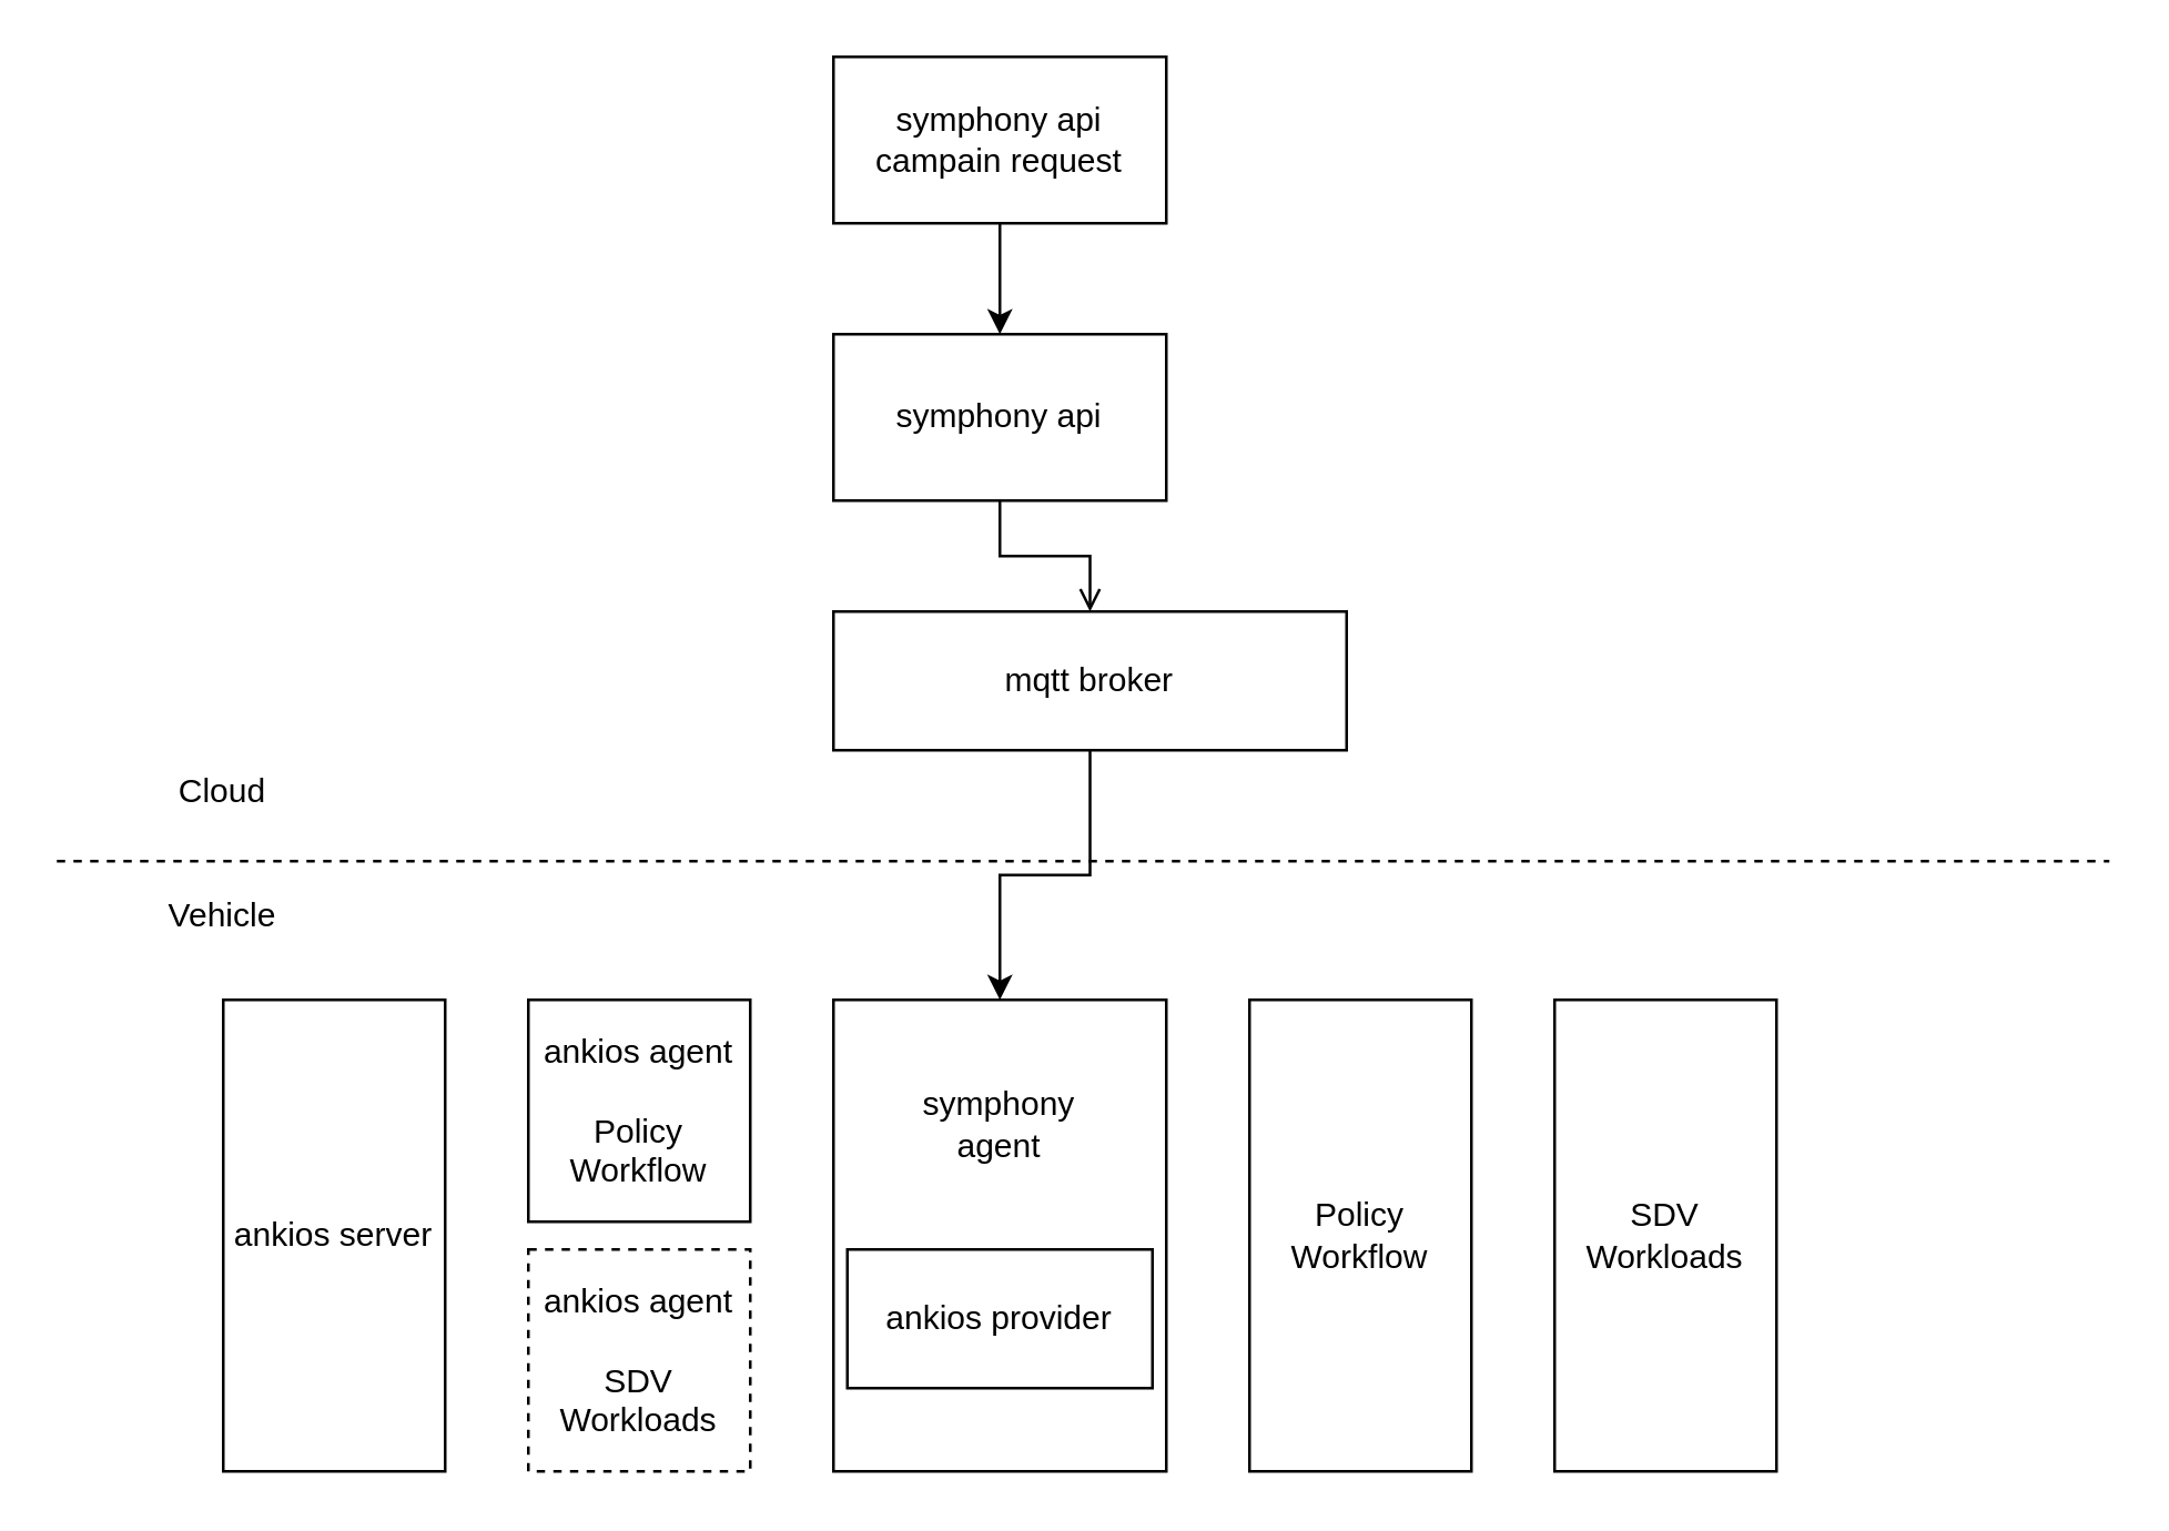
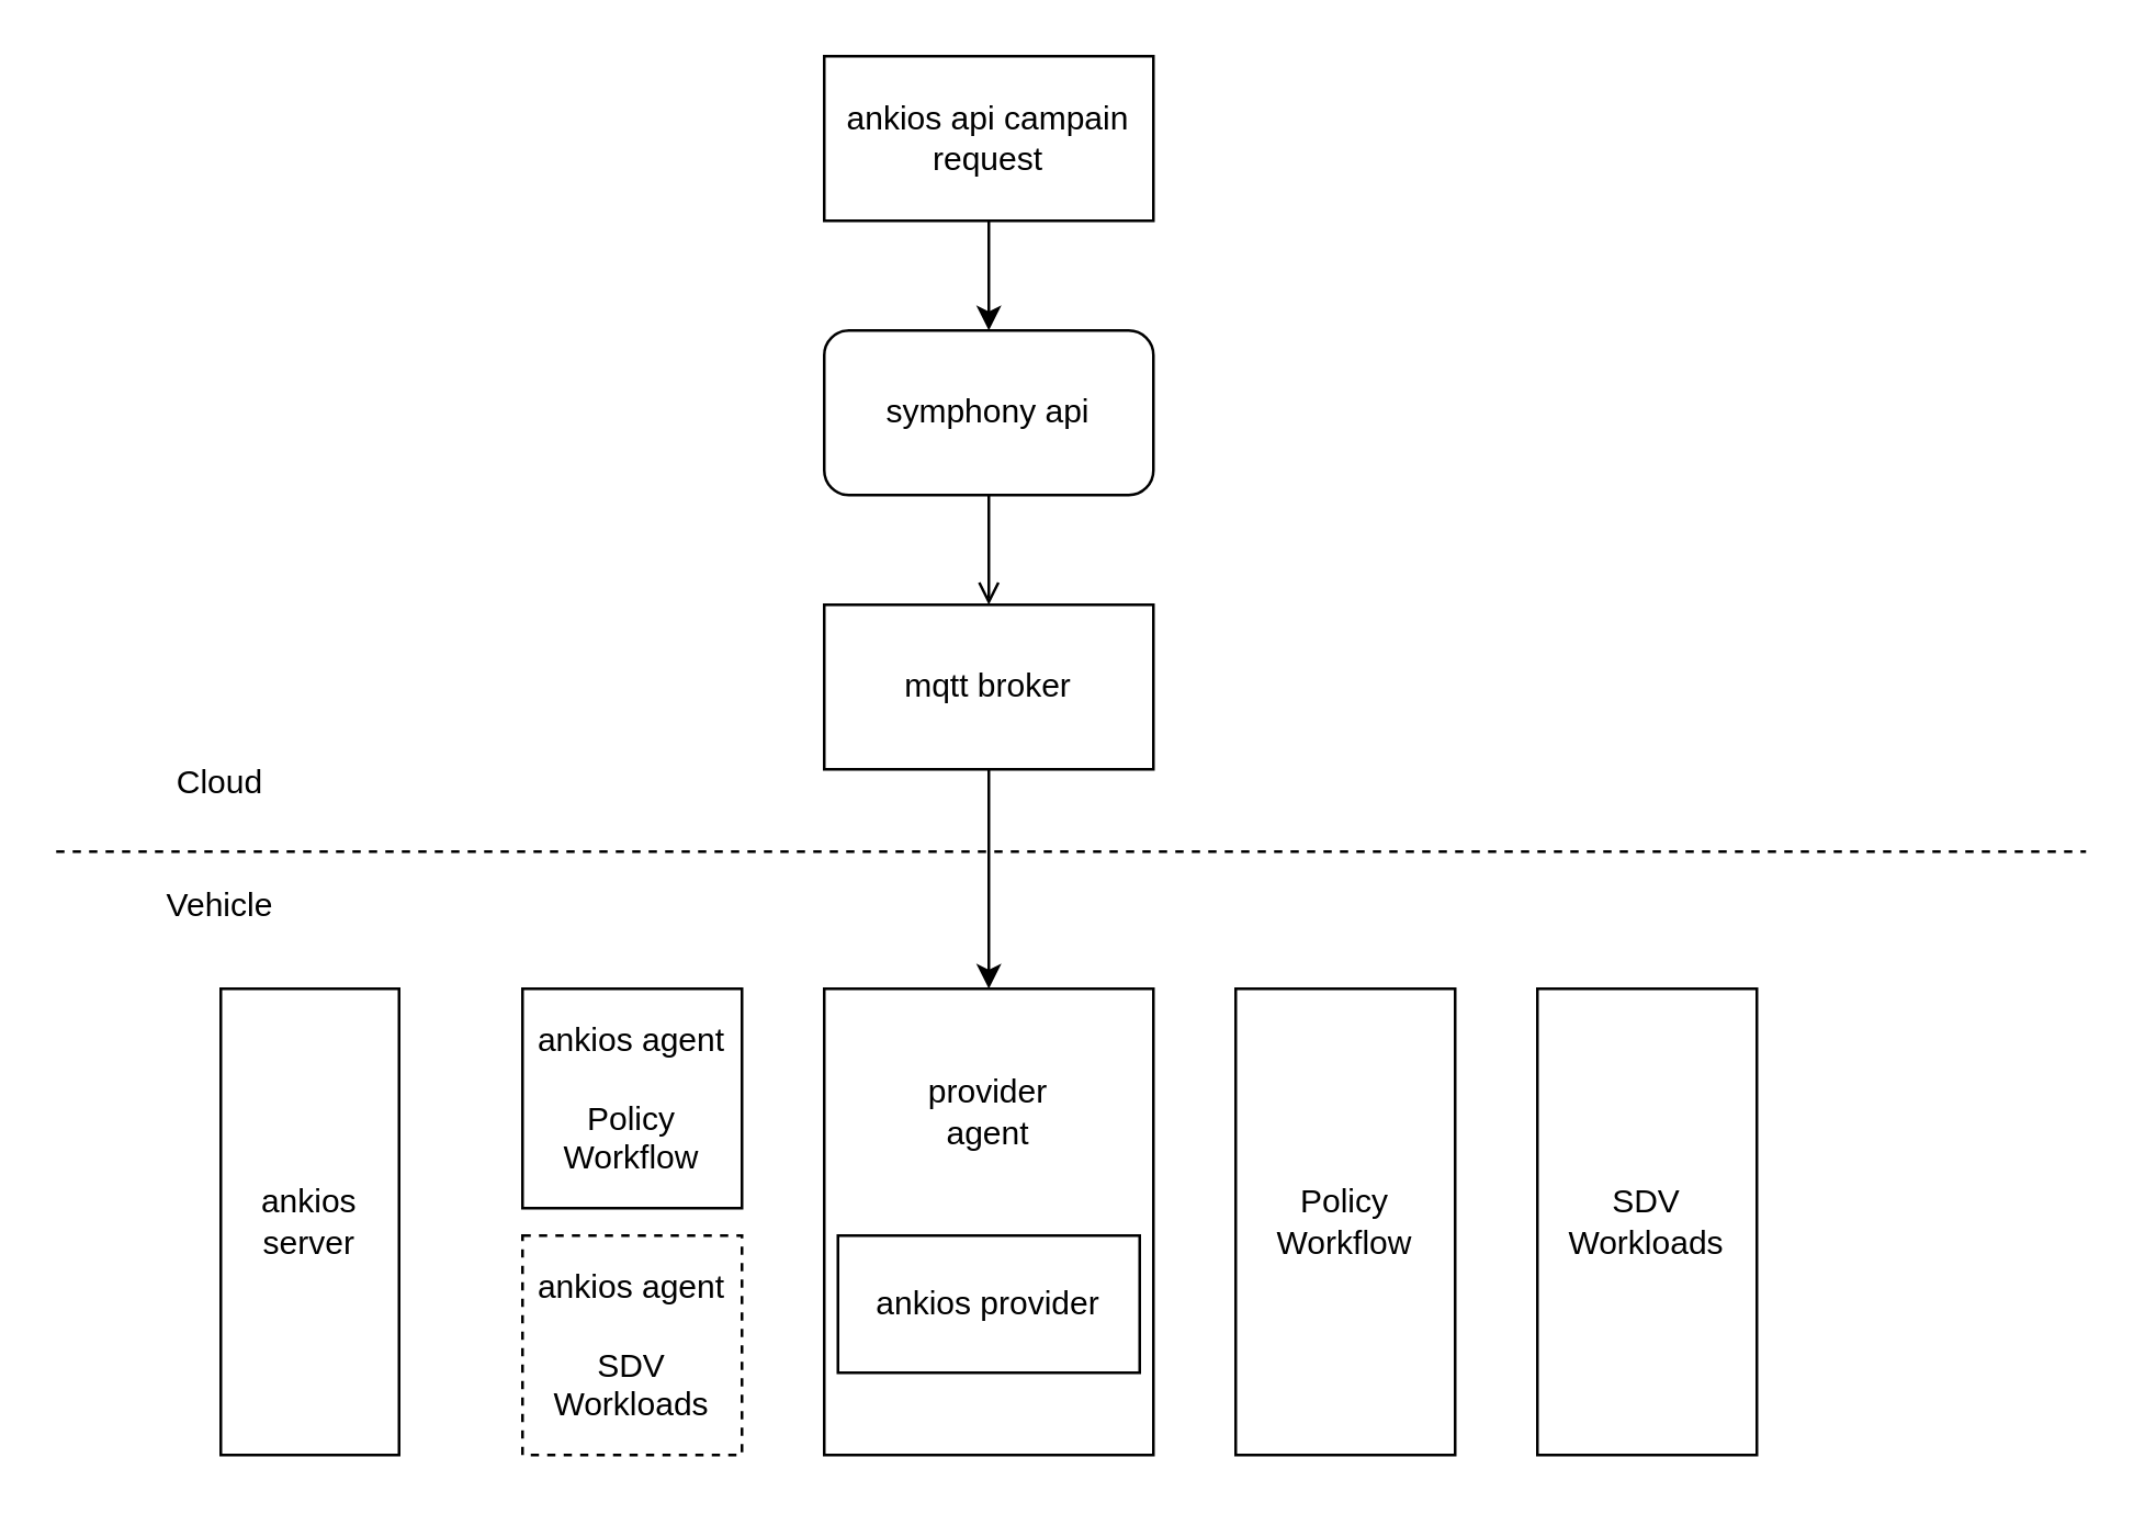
- <mxCell id="3" value="symphony api campain request" style="rounded=0;whiteSpace=wrap;html=1;" vertex="1" parent="1"><mxGeometry x="300" y="20" width="120" height="60" as="geometry" /></mxCell>
+ <mxCell id="3" value="ankios api campain request" style="rounded=0;whiteSpace=wrap;html=1;" vertex="1" parent="1"><mxGeometry x="300" y="20" width="120" height="60" as="geometry" /></mxCell>
- <mxCell id="5" value="symphony api" style="rounded=0;whiteSpace=wrap;html=1;" vertex="1" parent="1"><mxGeometry x="300" y="120" width="120" height="60" as="geometry" /></mxCell>
+ <mxCell id="5" value="symphony api" style="whiteSpace=wrap;html=1;rounded=1;" vertex="1" parent="1"><mxGeometry x="300" y="120" width="120" height="60" as="geometry" /></mxCell>
- <mxCell id="7" value="mqtt broker" style="rounded=0;whiteSpace=wrap;html=1;" vertex="1" parent="1"><mxGeometry x="300" y="220" width="185" height="50" as="geometry" /></mxCell>
+ <mxCell id="7" value="mqtt broker" style="rounded=0;whiteSpace=wrap;html=1;" vertex="1" parent="1"><mxGeometry x="300" y="220" width="120" height="60" as="geometry" /></mxCell>
- <mxCell id="12" value="symphony agent" style="text;html=1;align=center;verticalAlign=middle;whiteSpace=wrap;rounded=0;" vertex="1" parent="1"><mxGeometry x="330" y="390" width="60" height="30" as="geometry" /></mxCell>
+ <mxCell id="12" value="provider agent" style="text;html=1;align=center;verticalAlign=middle;whiteSpace=wrap;rounded=0;" vertex="1" parent="1"><mxGeometry x="330" y="390" width="60" height="30" as="geometry" /></mxCell>
- <mxCell id="16" value="ankios server" style="rounded=0;whiteSpace=wrap;html=1;" vertex="1" parent="1"><mxGeometry x="80" y="360" width="80" height="170" as="geometry" /></mxCell>
+ <mxCell id="16" value="ankios server" style="rounded=0;whiteSpace=wrap;html=1;" vertex="1" parent="1"><mxGeometry x="80" y="360" width="65" height="170" as="geometry" /></mxCell>
